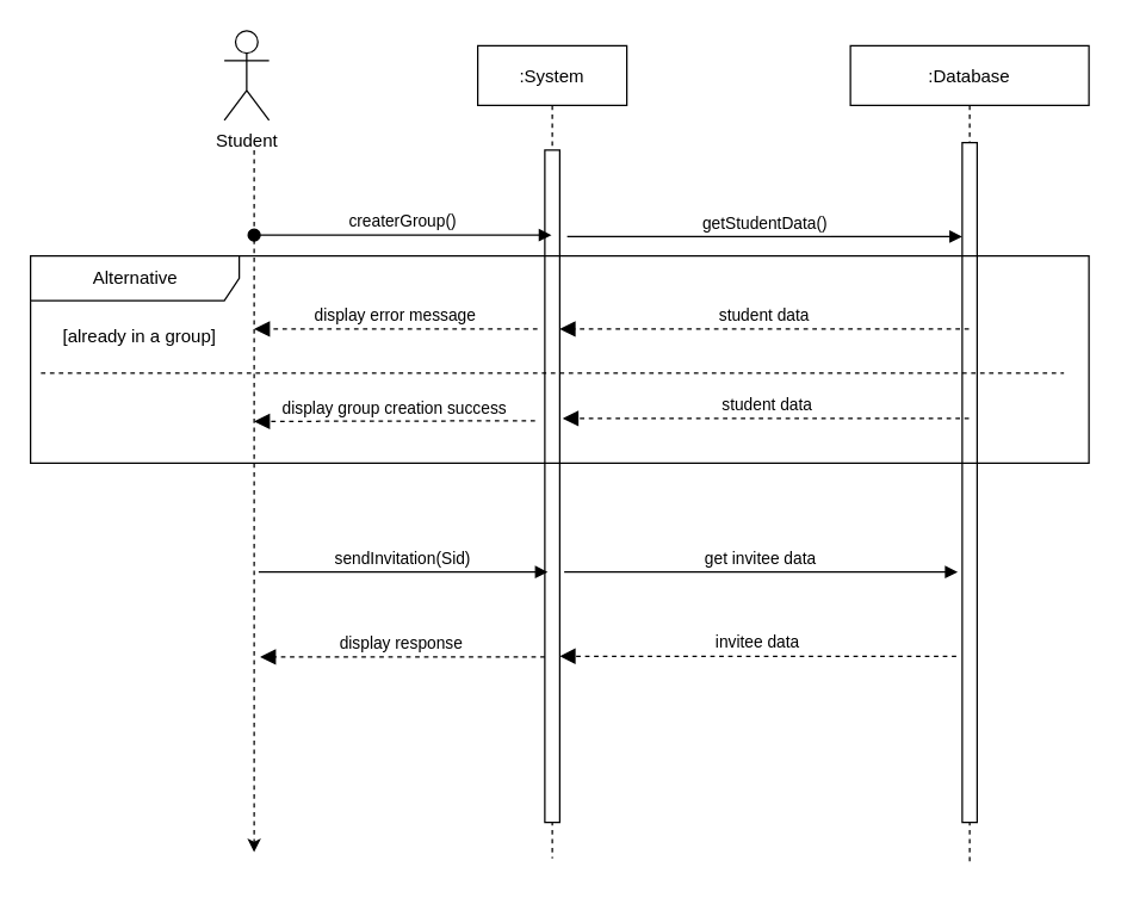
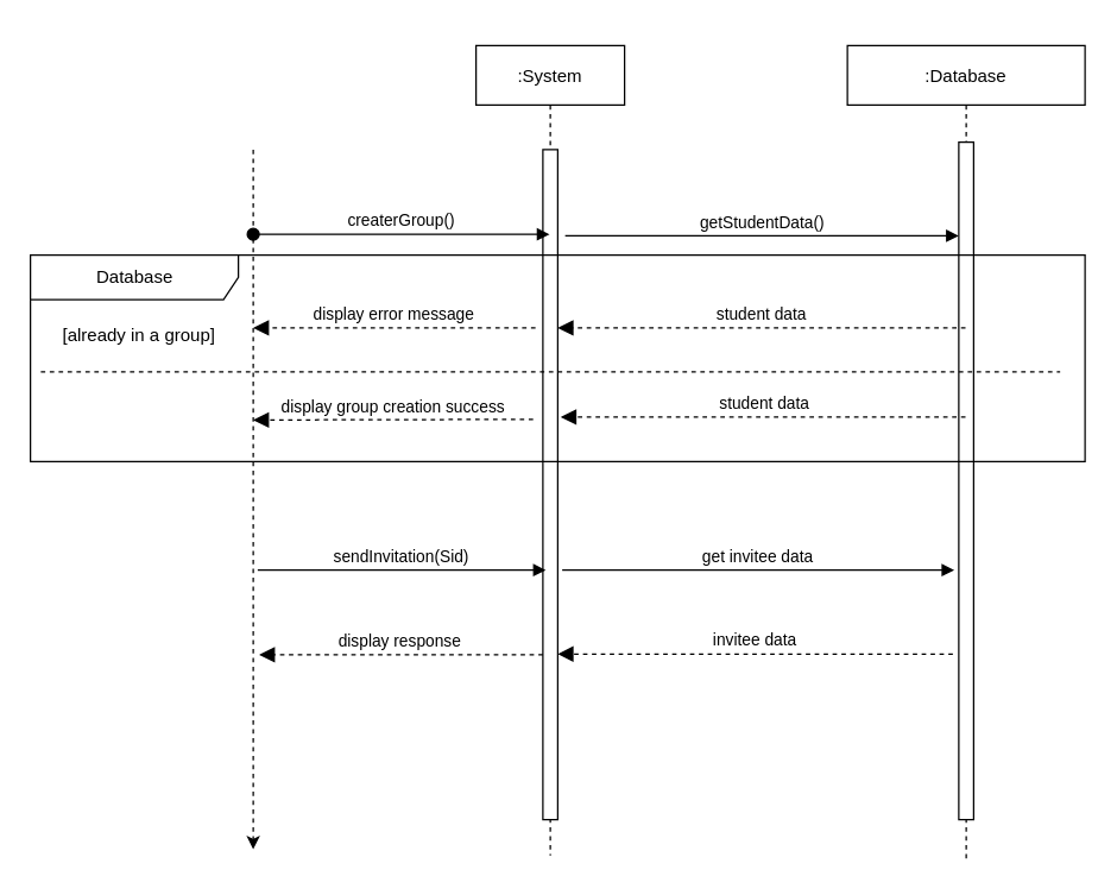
- <mxCell id="13" value="Student" style="shape=umlActor;verticalLabelPosition=bottom;verticalAlign=top;html=1;outlineConnect=0;" parent="1" vertex="1"><mxGeometry x="150" y="20" width="30" height="60" as="geometry" /></mxCell>
- <mxCell id="10" value="Alternative" style="shape=umlFrame;tabWidth=110;tabHeight=30;tabPosition=left;html=1;boundedLbl=1;labelInHeader=1;width=140;height=30;" parent="7" vertex="1"><mxGeometry x="-550" y="141" width="710" height="139" as="geometry" /></mxCell>
+ <mxCell id="10" value="Database" style="shape=umlFrame;tabWidth=110;tabHeight=30;tabPosition=left;html=1;boundedLbl=1;labelInHeader=1;width=140;height=30;" parent="7" vertex="1"><mxGeometry x="-550" y="141" width="710" height="139" as="geometry" /></mxCell>
